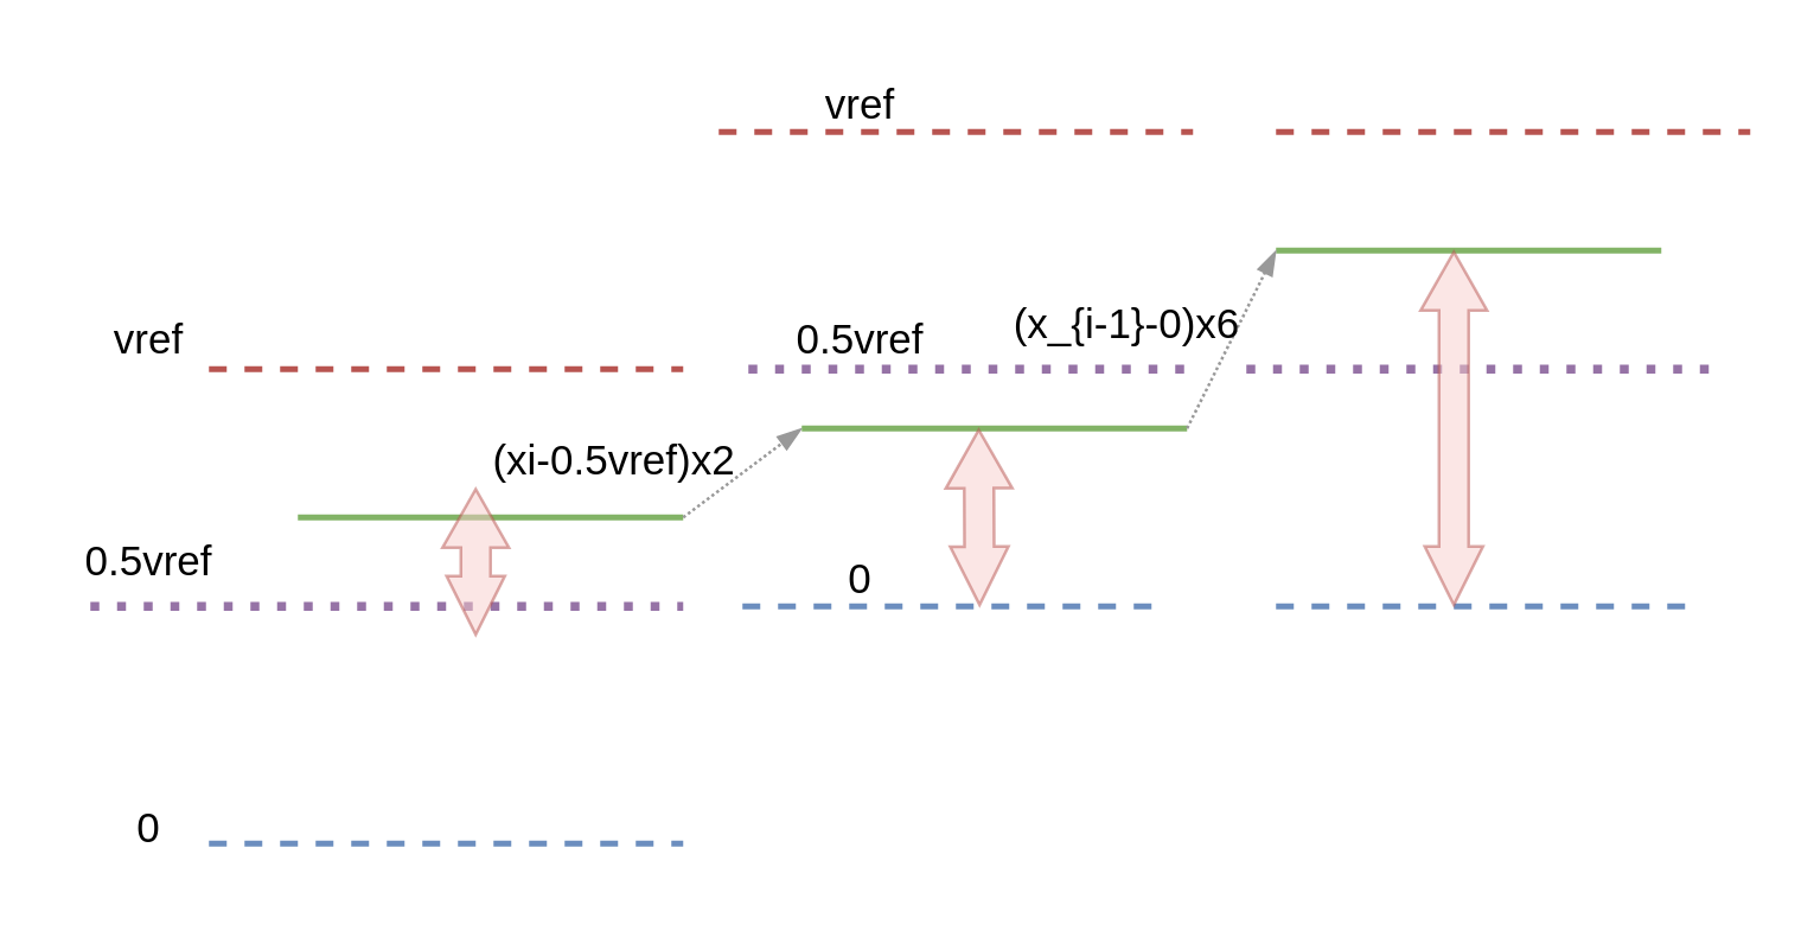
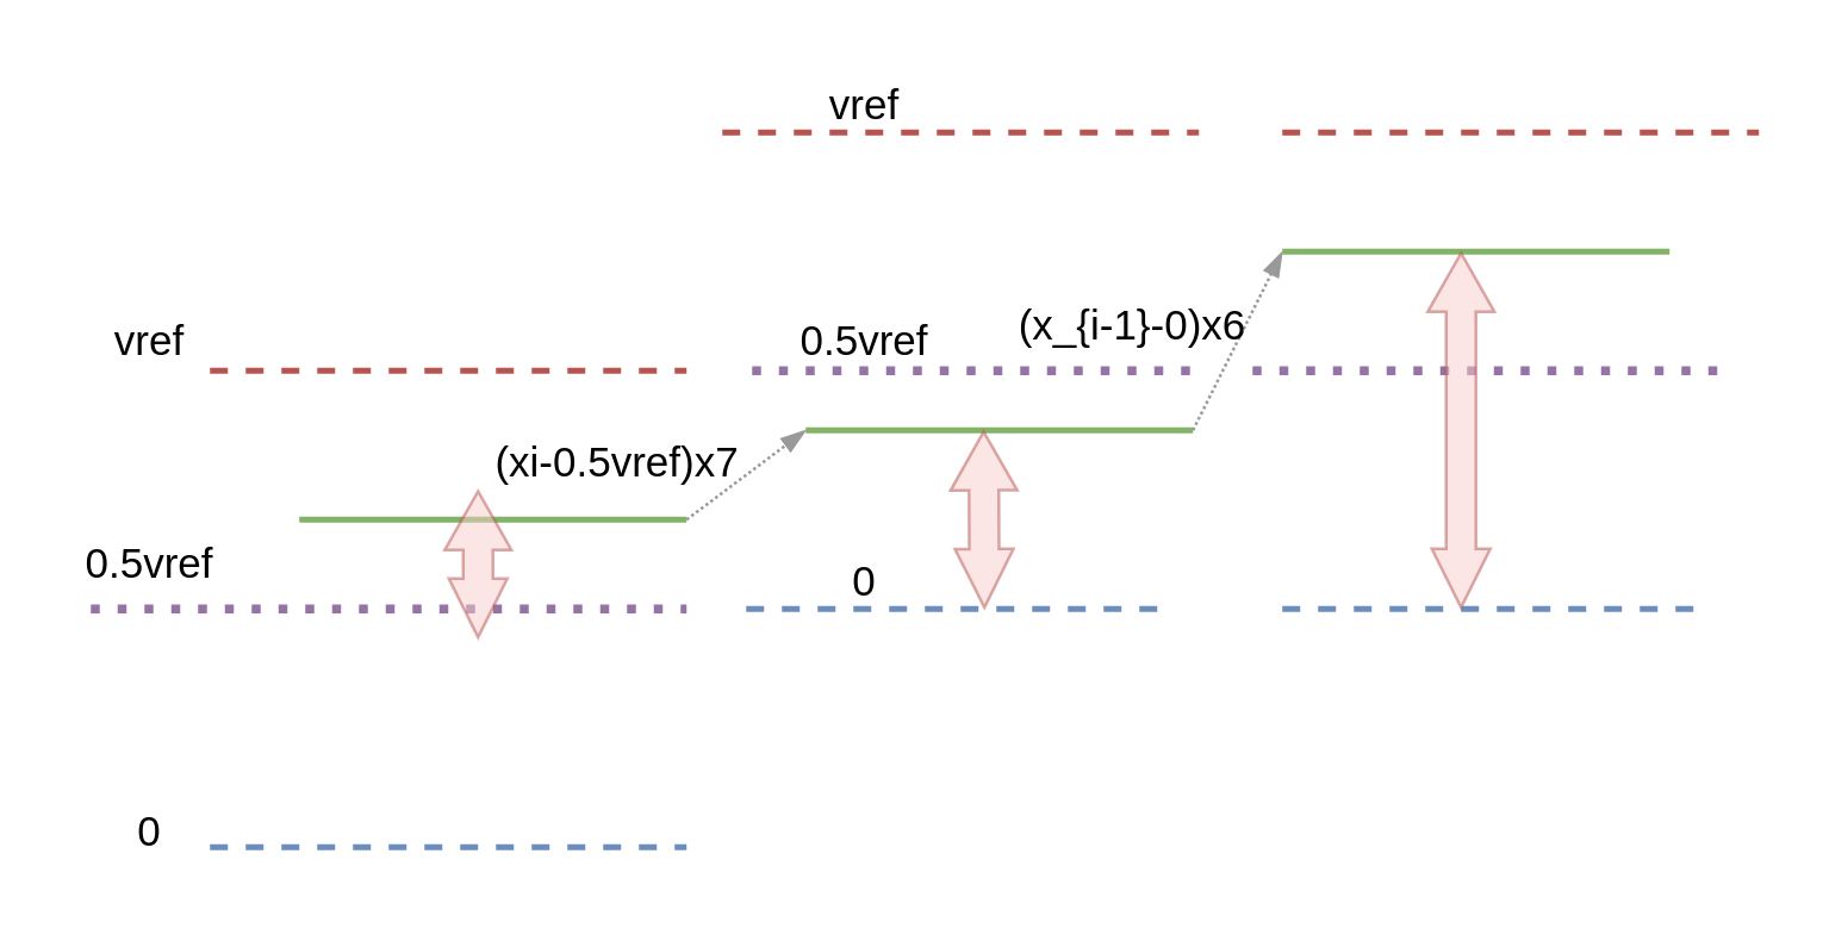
- <mxCell id="12" value="&lt;font style=&quot;font-size: 14px;&quot;&gt;(xi-0.5vref)x2&lt;/font&gt;" style="text;html=1;align=center;verticalAlign=middle;whiteSpace=wrap;rounded=0;" parent="1" vertex="1"><mxGeometry x="162" y="140" width="90" height="30" as="geometry" /></mxCell>
+ <mxCell id="12" value="&lt;font style=&quot;font-size: 14px;&quot;&gt;(xi-0.5vref)x7&lt;/font&gt;" style="text;html=1;align=center;verticalAlign=middle;whiteSpace=wrap;rounded=0;" parent="1" vertex="1"><mxGeometry x="162" y="140" width="90" height="30" as="geometry" /></mxCell>
